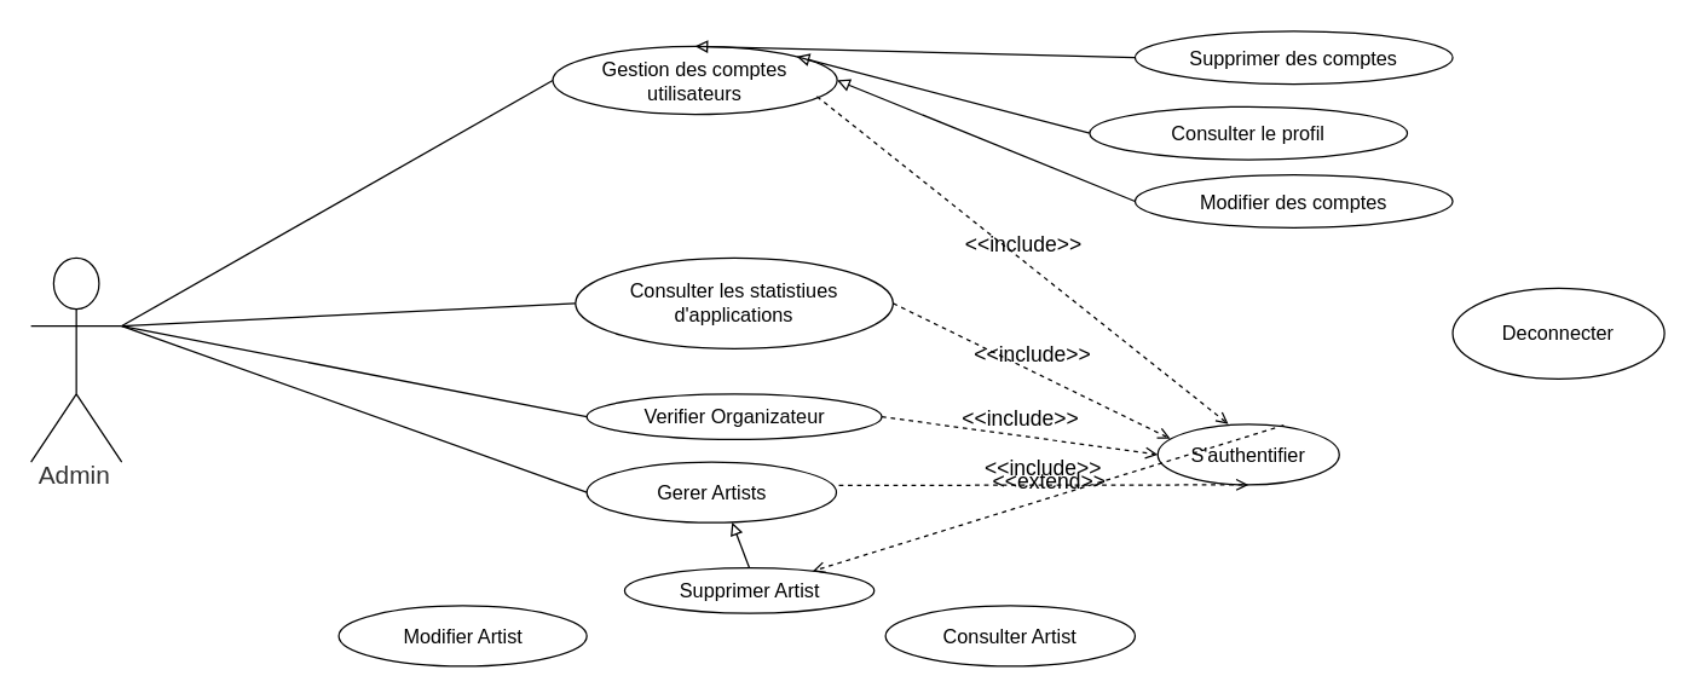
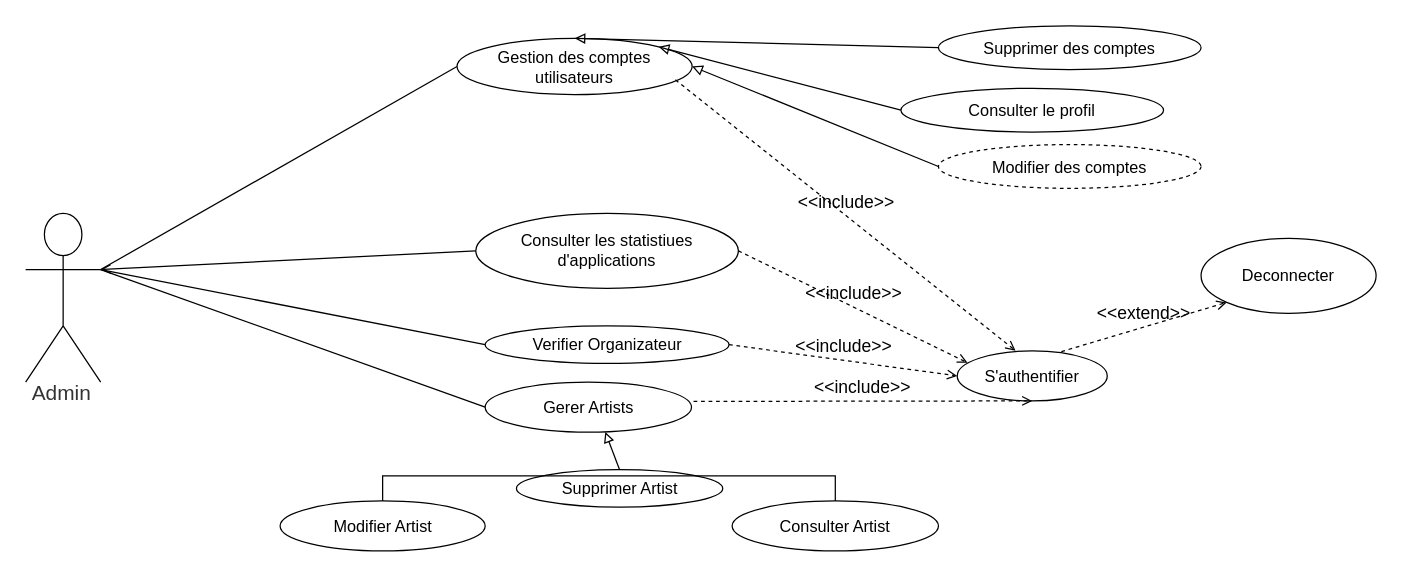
- <mxCell id="16" value="Modifier des comptes" style="html=1;overflow=block;blockSpacing=1;whiteSpace=wrap;ellipse;fontSize=13;spacing=3.8;strokeColor=#000000;strokeOpacity=100;rounded=1;absoluteArcSize=1;arcSize=9;strokeWidth=1;lucidId=lFmtOqZzf6Zj;" vertex="1" parent="1"><mxGeometry x="750" y="115" width="210" height="35" as="geometry" /></mxCell>
+ <mxCell id="16" value="Modifier des comptes" style="html=1;overflow=block;blockSpacing=1;whiteSpace=wrap;ellipse;fontSize=13;spacing=3.8;strokeColor=#000000;strokeOpacity=100;rounded=1;absoluteArcSize=1;arcSize=9;strokeWidth=1;lucidId=lFmtOqZzf6Zj;dashed=1;" vertex="1" parent="1"><mxGeometry x="750" y="115" width="210" height="35" as="geometry" /></mxCell>
- <mxCell id="5" style="edgeStyle=none;rounded=0;orthogonalLoop=1;jettySize=auto;html=1;exitX=0;exitY=0.5;exitDx=0;exitDy=0;fontSize=14;endArrow=none;endFill=0;strokeColor=#000000;strokeWidth=1;entryX=1;entryY=0.333;entryDx=0;entryDy=0;entryPerimeter=0;" edge="1" parent="1" source="6" target="3"><mxGeometry relative="1" as="geometry"><mxPoint x="85" y="215" as="targetPoint" /></mxGeometry></mxCell>
+ <mxCell id="5" style="edgeStyle=none;rounded=0;orthogonalLoop=1;jettySize=auto;html=1;exitX=0;exitY=0.5;exitDx=0;exitDy=0;fontSize=14;endArrow=open;endFill=0;strokeColor=#000000;strokeWidth=1;entryX=1;entryY=0.333;entryDx=0;entryDy=0;entryPerimeter=0;" edge="1" parent="1" source="6" target="3"><mxGeometry relative="1" as="geometry"><mxPoint x="85" y="215" as="targetPoint" /></mxGeometry></mxCell>
- <mxCell id="24" value="&amp;lt;&amp;lt;extend&amp;gt;&amp;gt;" style="html=1;verticalAlign=bottom;labelBackgroundColor=none;endArrow=open;endFill=0;dashed=1;rounded=0;fontSize=14;exitX=0.694;exitY=0.015;exitDx=0;exitDy=0;exitPerimeter=0;strokeColor=#000000;strokeWidth=1;" edge="1" parent="1" source="22" target="19"><mxGeometry width="160" relative="1" as="geometry"><mxPoint x="1255" y="250" as="sourcePoint" /><mxPoint x="1415" y="250" as="targetPoint" /></mxGeometry></mxCell>
+ <mxCell id="24" value="&amp;lt;&amp;lt;extend&amp;gt;&amp;gt;" style="html=1;verticalAlign=bottom;labelBackgroundColor=none;endArrow=open;endFill=0;dashed=1;rounded=0;fontSize=14;entryX=0;entryY=1;entryDx=0;entryDy=0;exitX=0.694;exitY=0.015;exitDx=0;exitDy=0;exitPerimeter=0;strokeColor=#000000;strokeWidth=1;" edge="1" parent="1" source="22" target="23"><mxGeometry width="160" relative="1" as="geometry"><mxPoint x="1255" y="250" as="sourcePoint" /><mxPoint x="1415" y="250" as="targetPoint" /></mxGeometry></mxCell>
+ <mxCell id="20" style="edgeStyle=orthogonalEdgeStyle;rounded=0;orthogonalLoop=1;jettySize=auto;html=1;exitX=0.5;exitY=0;exitDx=0;exitDy=0;entryX=0.5;entryY=0;entryDx=0;entryDy=0;strokeColor=#000000;strokeWidth=1;endArrow=none;endFill=0;" edge="1" parent="1" source="21" target="17"><mxGeometry relative="1" as="geometry" /></mxCell>
